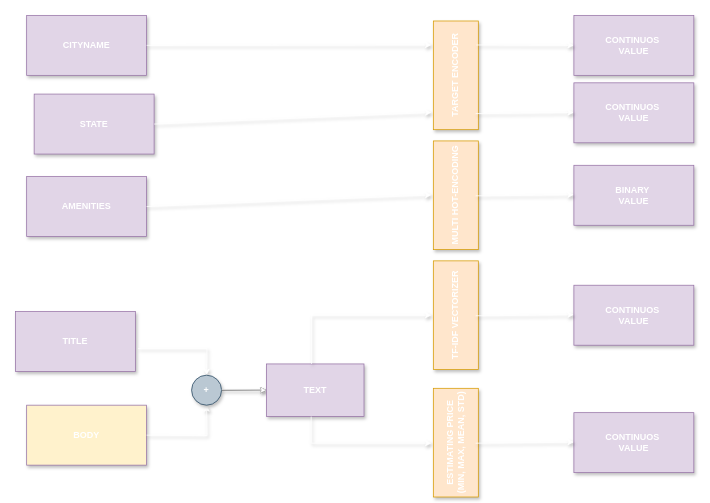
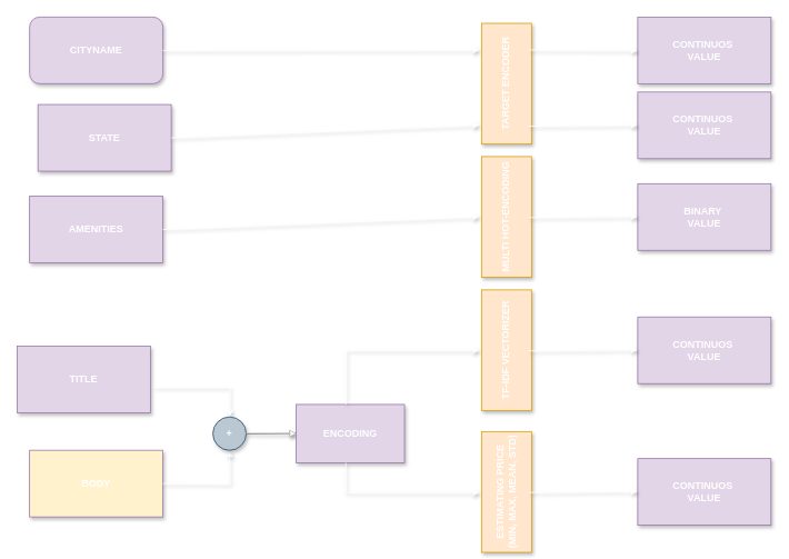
- <mxCell id="2" value="&lt;span style=&quot;font-size: 12px;&quot;&gt;&lt;span&gt;CITYNAME&lt;/span&gt;&lt;/span&gt;" style="rounded=0;whiteSpace=wrap;html=1;fillColor=#e1d5e7;strokeColor=#9673a6;shadow=1;fontColor=#FFFFFF;fontStyle=1;fontSize=12;" vertex="1" parent="1"><mxGeometry x="35" y="20" width="160" height="80" as="geometry" /></mxCell>
+ <mxCell id="2" value="&lt;span style=&quot;font-size: 12px;&quot;&gt;&lt;span&gt;CITYNAME&lt;/span&gt;&lt;/span&gt;" style="whiteSpace=wrap;html=1;fillColor=#e1d5e7;strokeColor=#9673a6;shadow=1;fontColor=#FFFFFF;fontStyle=1;fontSize=12;rounded=1;" vertex="1" parent="1"><mxGeometry x="35" y="20" width="160" height="80" as="geometry" /></mxCell>
- <mxCell id="23" value="&lt;span style=&quot;font-size: 12px;&quot;&gt;TEXT&lt;/span&gt;" style="rounded=0;whiteSpace=wrap;html=1;fillColor=#e1d5e7;strokeColor=#9673a6;shadow=1;fontColor=#FFFFFF;fontStyle=1;fontSize=12;" vertex="1" parent="1"><mxGeometry x="355" y="485" width="130" height="70" as="geometry" /></mxCell>
+ <mxCell id="23" value="&lt;span style=&quot;font-size: 12px;&quot;&gt;ENCODING&lt;/span&gt;" style="rounded=0;whiteSpace=wrap;html=1;fillColor=#e1d5e7;strokeColor=#9673a6;shadow=1;fontColor=#FFFFFF;fontStyle=1;fontSize=12;" vertex="1" parent="1"><mxGeometry x="355" y="485" width="130" height="70" as="geometry" /></mxCell>
